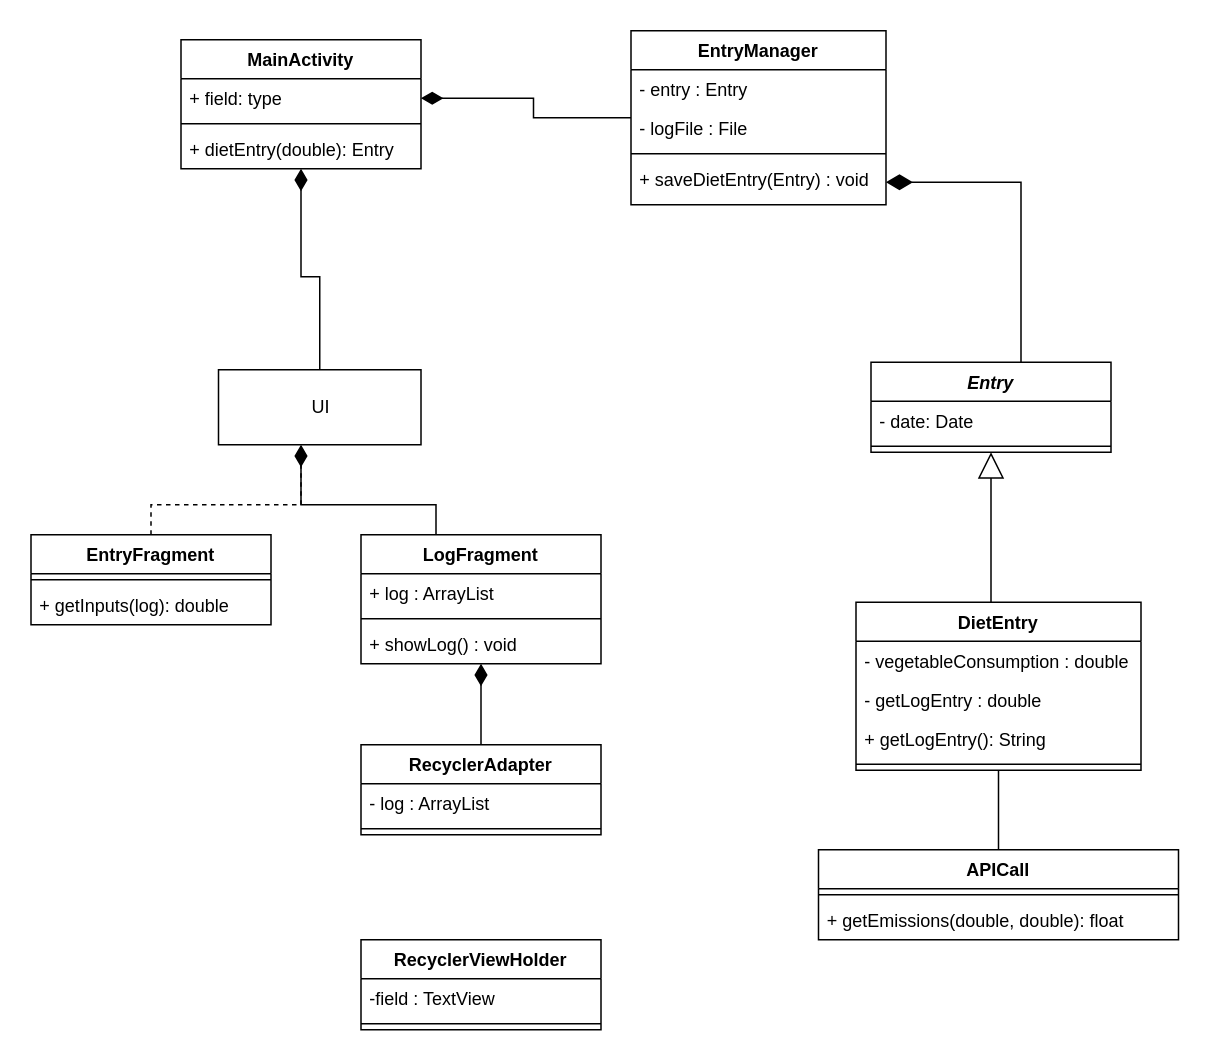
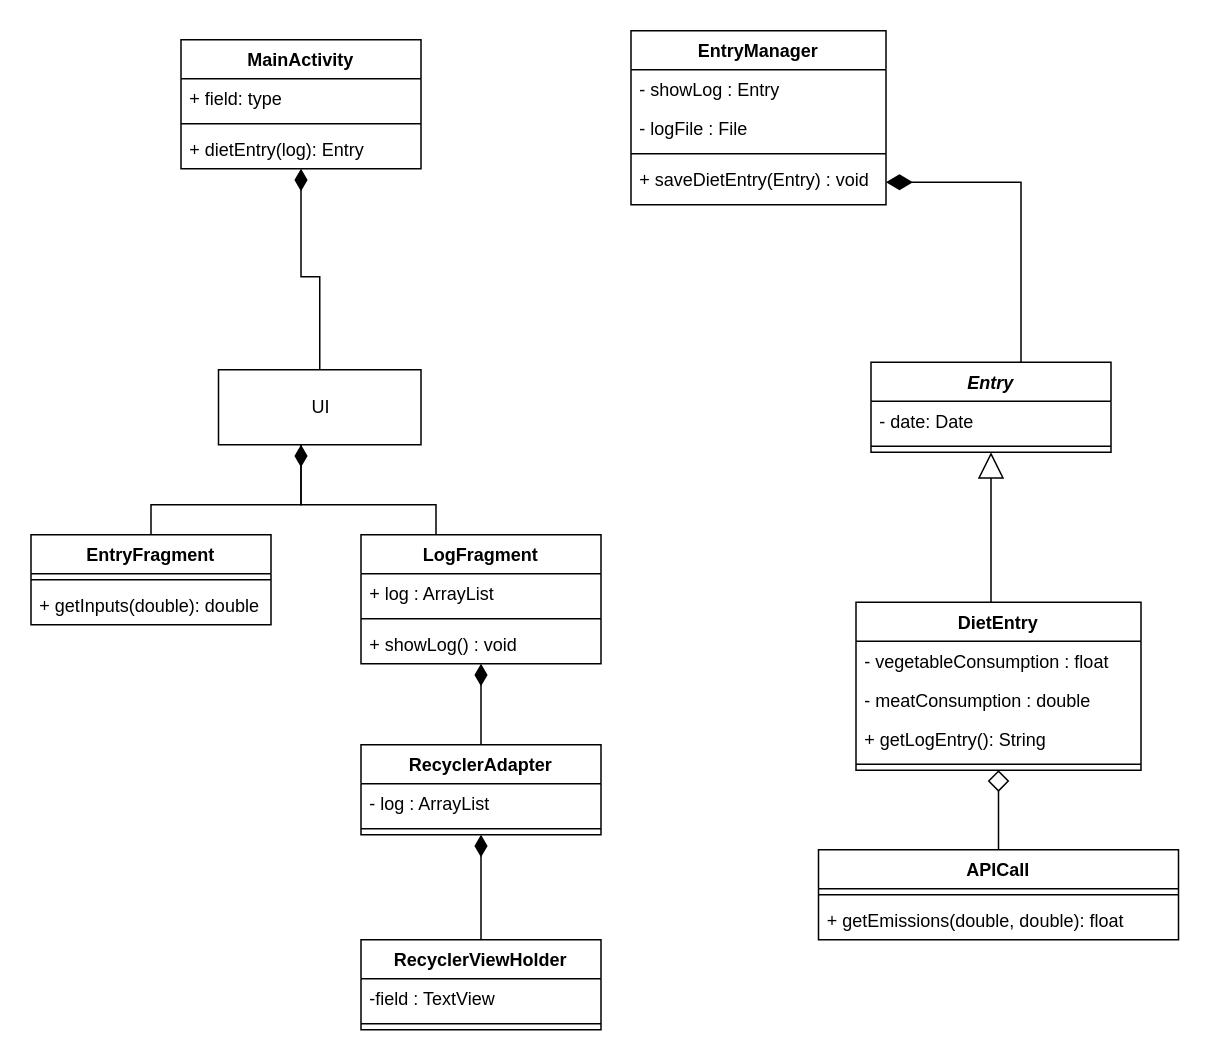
- <mxCell id="13" value="- entry : Entry" style="text;strokeColor=none;fillColor=none;align=left;verticalAlign=top;spacingLeft=4;spacingRight=4;overflow=hidden;rotatable=0;points=[[0,0.5],[1,0.5]];portConstraint=eastwest;" parent="12" vertex="1"><mxGeometry y="26" width="170" height="26" as="geometry" /></mxCell>
+ <mxCell id="13" value="- showLog : Entry" style="text;strokeColor=none;fillColor=none;align=left;verticalAlign=top;spacingLeft=4;spacingRight=4;overflow=hidden;rotatable=0;points=[[0,0.5],[1,0.5]];portConstraint=eastwest;" parent="12" vertex="1"><mxGeometry y="26" width="170" height="26" as="geometry" /></mxCell>
- <mxCell id="23" style="edgeStyle=orthogonalEdgeStyle;rounded=0;orthogonalLoop=1;jettySize=auto;html=1;exitX=1;exitY=0.5;exitDx=0;exitDy=0;endArrow=none;endFill=0;startArrow=diamondThin;startFill=1;endSize=12;startSize=12;" edge="1" parent="1" source="20" target="12"><mxGeometry relative="1" as="geometry" /></mxCell>
- <mxCell id="22" value="+ dietEntry(double): Entry" style="text;strokeColor=none;fillColor=none;align=left;verticalAlign=top;spacingLeft=4;spacingRight=4;overflow=hidden;rotatable=0;points=[[0,0.5],[1,0.5]];portConstraint=eastwest;" vertex="1" parent="19"><mxGeometry y="60" width="160" height="26" as="geometry" /></mxCell>
+ <mxCell id="22" value="+ dietEntry(log): Entry" style="text;strokeColor=none;fillColor=none;align=left;verticalAlign=top;spacingLeft=4;spacingRight=4;overflow=hidden;rotatable=0;points=[[0,0.5],[1,0.5]];portConstraint=eastwest;" vertex="1" parent="19"><mxGeometry y="60" width="160" height="26" as="geometry" /></mxCell>
- <mxCell id="28" style="edgeStyle=orthogonalEdgeStyle;rounded=0;orthogonalLoop=1;jettySize=auto;html=1;startArrow=none;startFill=0;endArrow=none;endFill=0;startSize=12;endSize=12;dashed=1;" edge="1" parent="1" source="29" target="18"><mxGeometry relative="1" as="geometry"><Array as="points"><mxPoint x="100" y="336" /><mxPoint x="200" y="336" /></Array></mxGeometry></mxCell>
+ <mxCell id="28" style="edgeStyle=orthogonalEdgeStyle;rounded=0;orthogonalLoop=1;jettySize=auto;html=1;startArrow=none;startFill=0;endArrow=none;endFill=0;startSize=12;endSize=12;" edge="1" parent="1" source="29" target="18"><mxGeometry relative="1" as="geometry"><Array as="points"><mxPoint x="100" y="336" /><mxPoint x="200" y="336" /></Array></mxGeometry></mxCell>
- <mxCell id="31" value="+ getInputs(log): double" style="text;strokeColor=none;fillColor=none;align=left;verticalAlign=top;spacingLeft=4;spacingRight=4;overflow=hidden;rotatable=0;points=[[0,0.5],[1,0.5]];portConstraint=eastwest;" vertex="1" parent="29"><mxGeometry y="34" width="160" height="26" as="geometry" /></mxCell>
+ <mxCell id="31" value="+ getInputs(double): double" style="text;strokeColor=none;fillColor=none;align=left;verticalAlign=top;spacingLeft=4;spacingRight=4;overflow=hidden;rotatable=0;points=[[0,0.5],[1,0.5]];portConstraint=eastwest;" vertex="1" parent="29"><mxGeometry y="34" width="160" height="26" as="geometry" /></mxCell>
- <mxCell id="4" value="- vegetableConsumption : double" style="text;strokeColor=none;fillColor=none;align=left;verticalAlign=top;spacingLeft=4;spacingRight=4;overflow=hidden;rotatable=0;points=[[0,0.5],[1,0.5]];portConstraint=eastwest;" parent="3" vertex="1"><mxGeometry y="26" width="190" height="26" as="geometry" /></mxCell>
+ <mxCell id="4" value="- vegetableConsumption : float" style="text;strokeColor=none;fillColor=none;align=left;verticalAlign=top;spacingLeft=4;spacingRight=4;overflow=hidden;rotatable=0;points=[[0,0.5],[1,0.5]];portConstraint=eastwest;" parent="3" vertex="1"><mxGeometry y="26" width="190" height="26" as="geometry" /></mxCell>
- <mxCell id="5" value="- getLogEntry : double" style="text;strokeColor=none;fillColor=none;align=left;verticalAlign=top;spacingLeft=4;spacingRight=4;overflow=hidden;rotatable=0;points=[[0,0.5],[1,0.5]];portConstraint=eastwest;" parent="3" vertex="1"><mxGeometry y="52" width="190" height="26" as="geometry" /></mxCell>
+ <mxCell id="5" value="- meatConsumption : double" style="text;strokeColor=none;fillColor=none;align=left;verticalAlign=top;spacingLeft=4;spacingRight=4;overflow=hidden;rotatable=0;points=[[0,0.5],[1,0.5]];portConstraint=eastwest;" parent="3" vertex="1"><mxGeometry y="52" width="190" height="26" as="geometry" /></mxCell>
- <mxCell id="24" style="edgeStyle=orthogonalEdgeStyle;rounded=0;orthogonalLoop=1;jettySize=auto;html=1;startArrow=none;startFill=0;endArrow=none;endFill=0;startSize=12;endSize=12;" edge="1" parent="1" source="25" target="3"><mxGeometry relative="1" as="geometry" /></mxCell>
+ <mxCell id="24" style="edgeStyle=orthogonalEdgeStyle;rounded=0;orthogonalLoop=1;jettySize=auto;html=1;startArrow=none;startFill=0;endArrow=diamond;endFill=0;startSize=12;endSize=12;" edge="1" parent="1" source="25" target="3"><mxGeometry relative="1" as="geometry" /></mxCell>
+ <mxCell id="41" style="edgeStyle=orthogonalEdgeStyle;rounded=0;orthogonalLoop=1;jettySize=auto;html=1;startArrow=none;startFill=0;endArrow=diamondThin;endFill=1;startSize=12;endSize=12;" edge="1" parent="1" source="42" target="38"><mxGeometry relative="1" as="geometry" /></mxCell>
